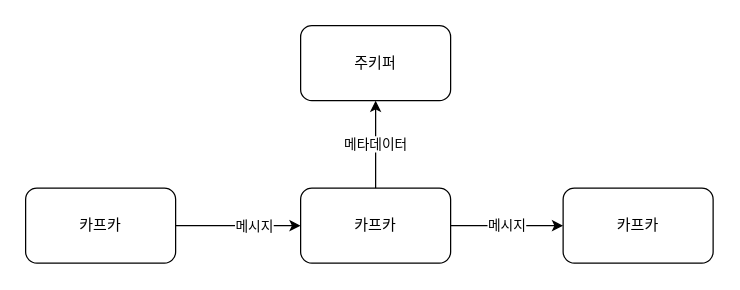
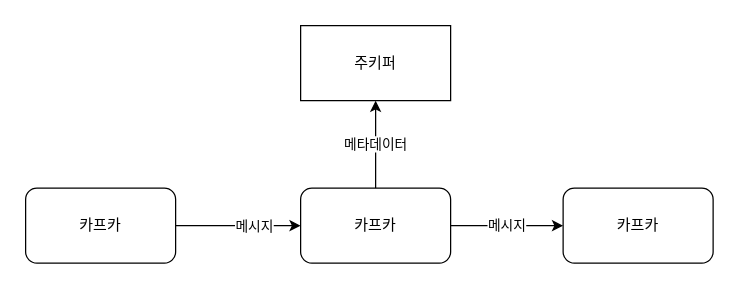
- <mxCell id="9" value="주키퍼" style="rounded=1;whiteSpace=wrap;html=1;" vertex="1" parent="1"><mxGeometry x="240" y="20" width="120" height="60" as="geometry" /></mxCell>
+ <mxCell id="9" value="주키퍼" style="whiteSpace=wrap;html=1;rounded=0;" vertex="1" parent="1"><mxGeometry x="240" y="20" width="120" height="60" as="geometry" /></mxCell>
